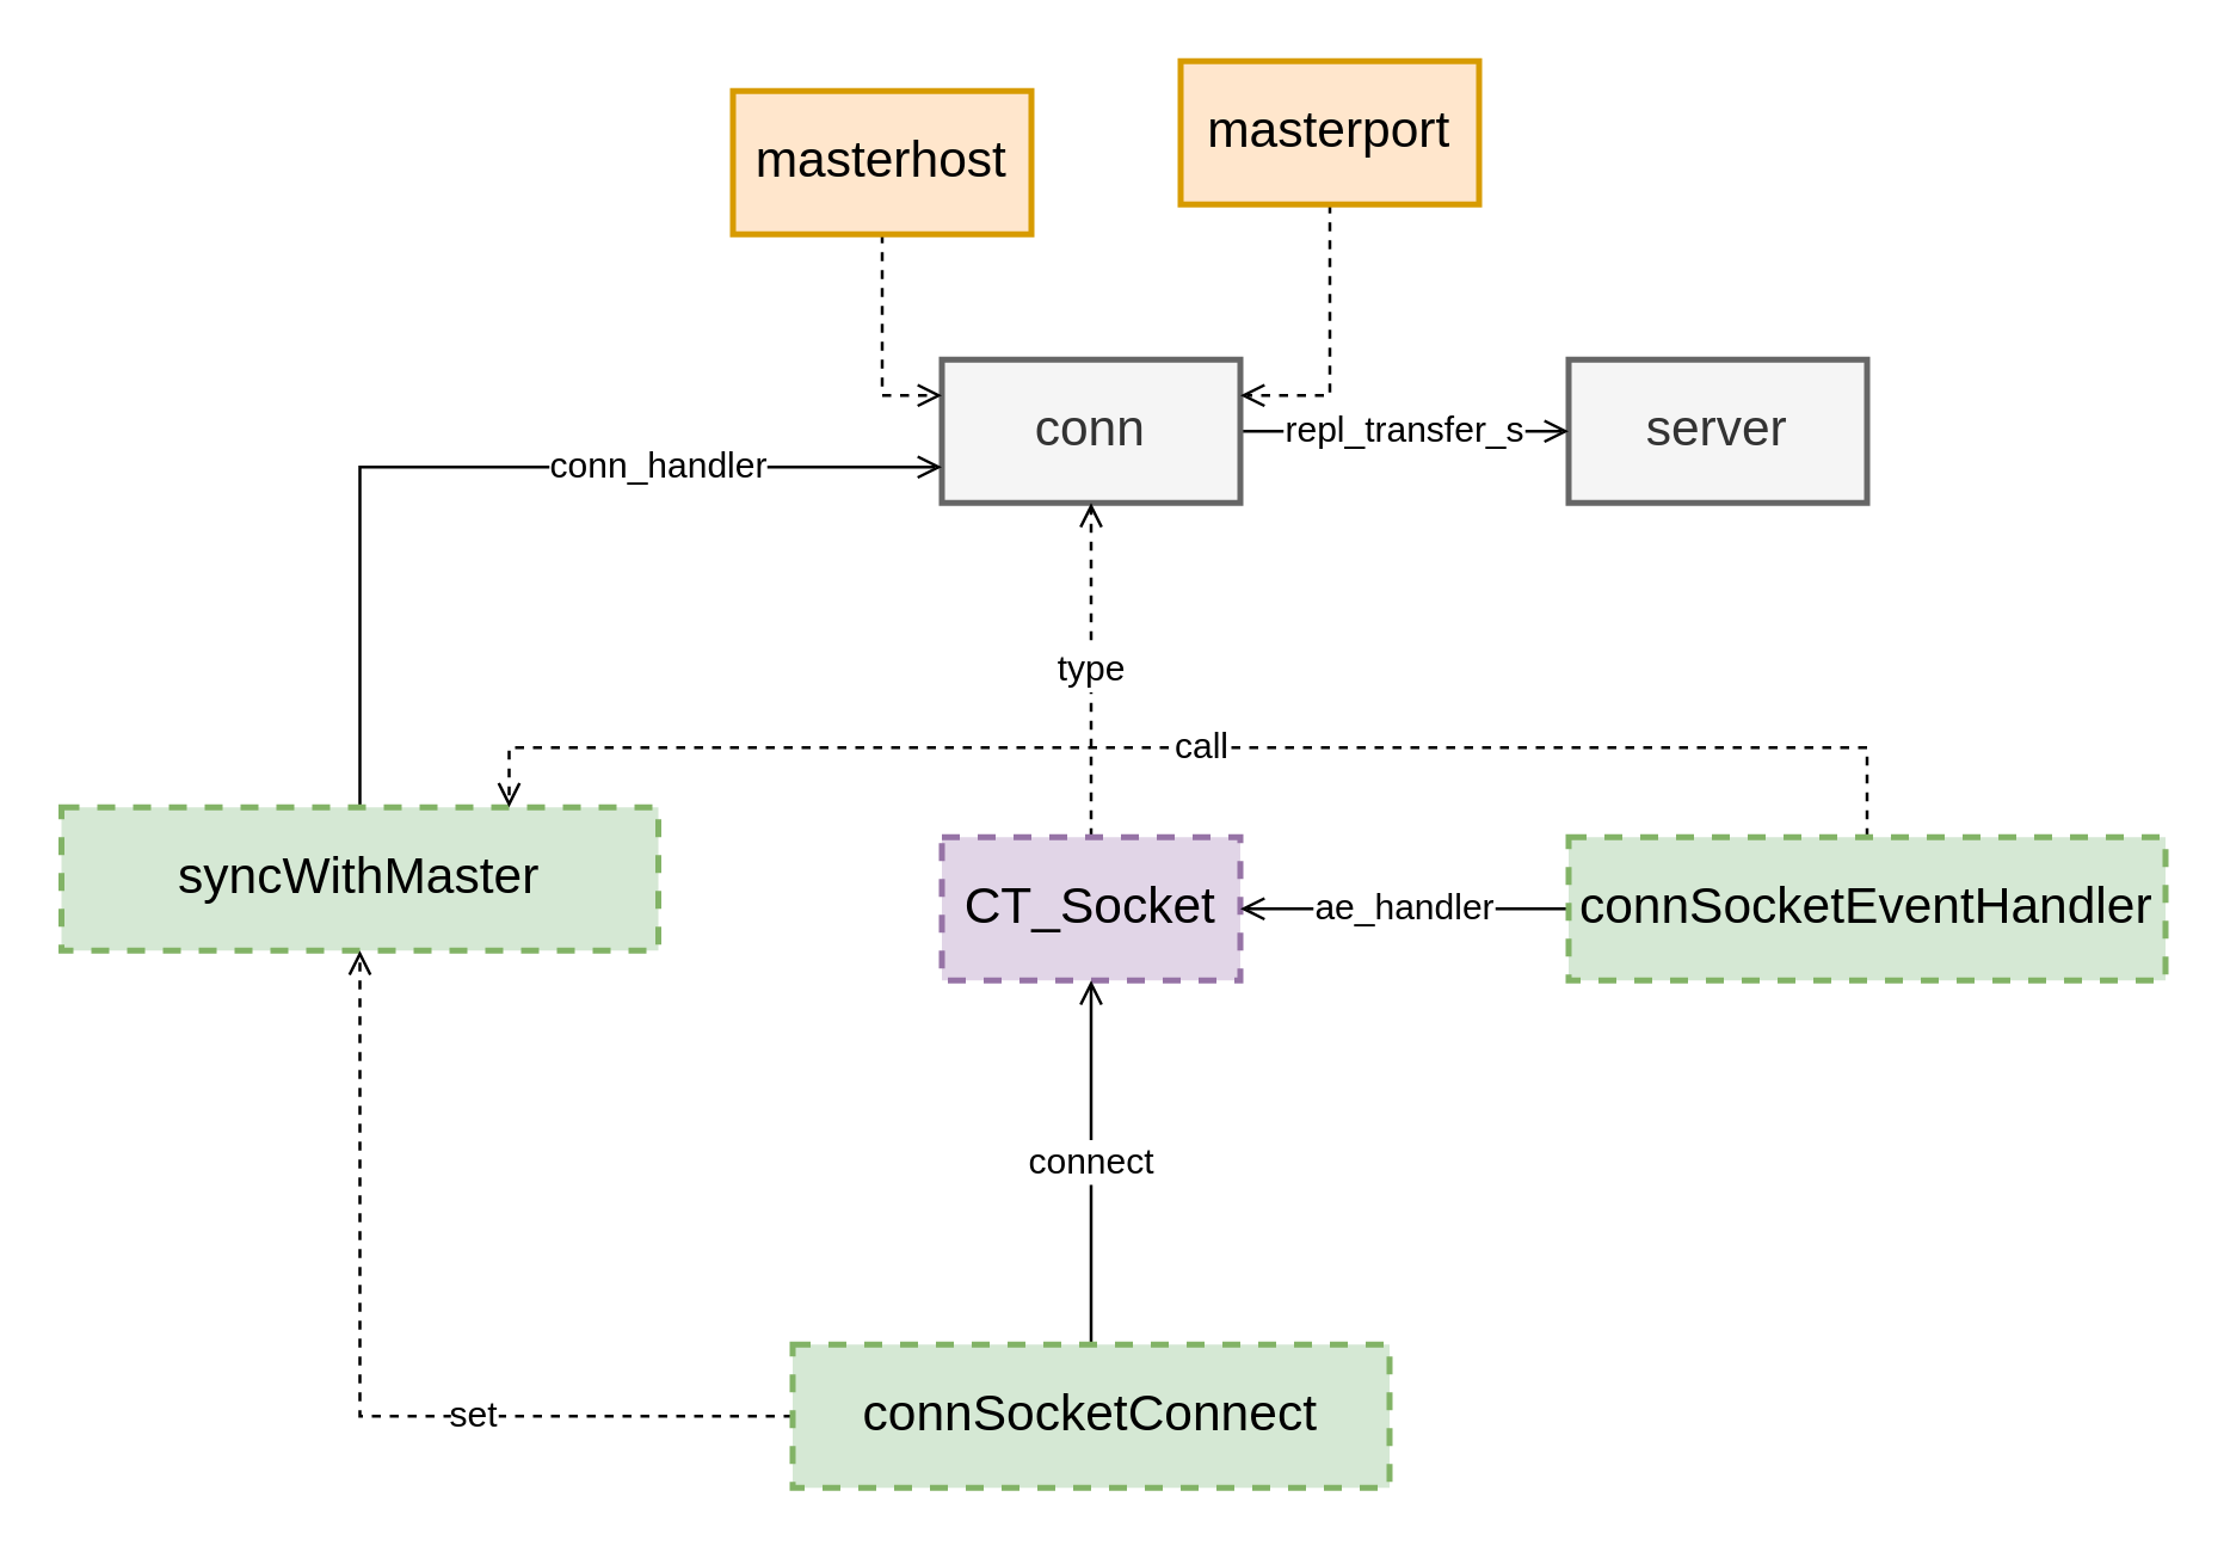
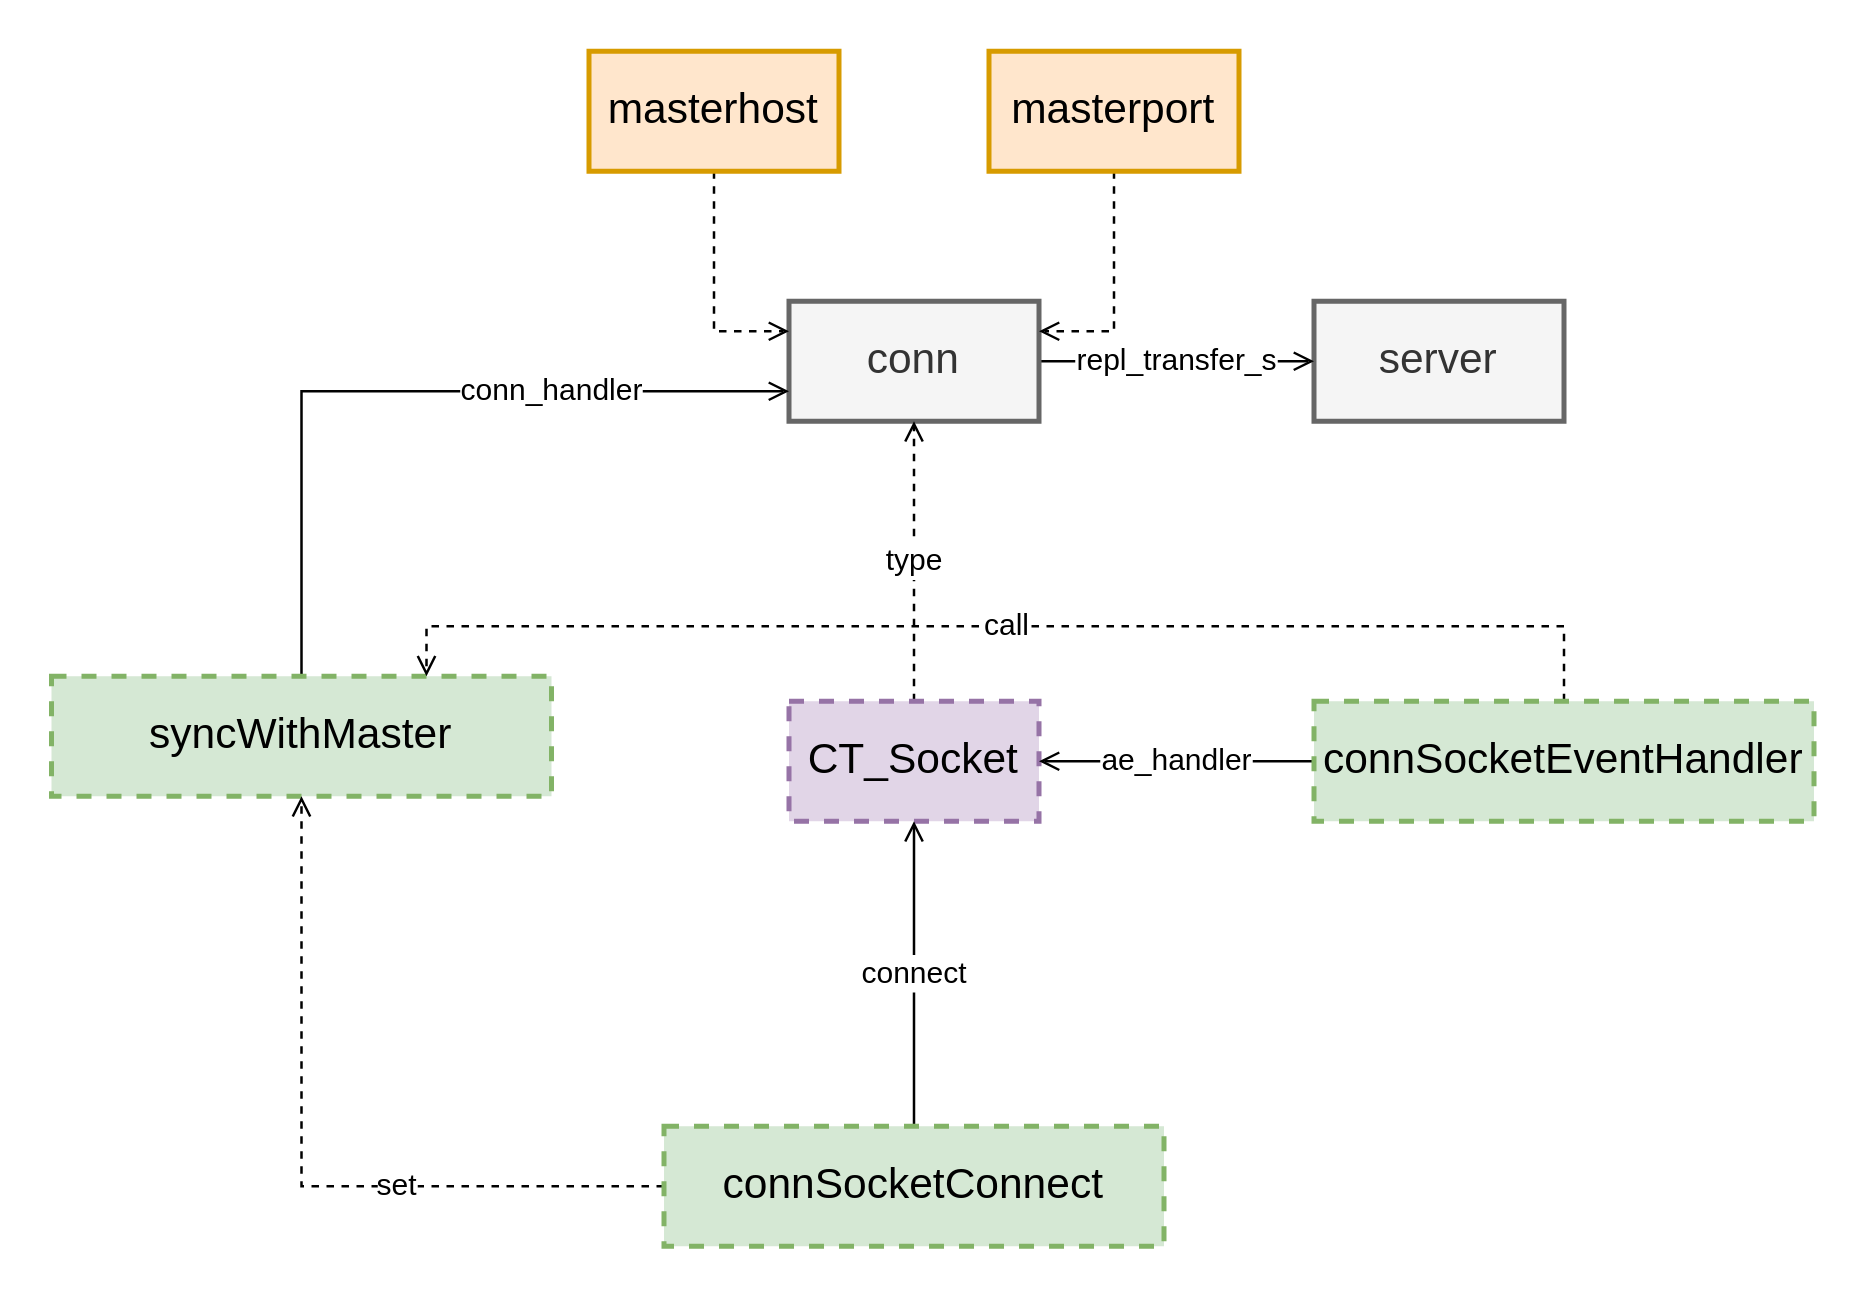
- <mxCell id="13" value="masterhost" style="rounded=0;whiteSpace=wrap;html=1;strokeWidth=2;fontSize=17;fillColor=#ffe6cc;strokeColor=#d79b00;" parent="1" vertex="1"><mxGeometry x="245" y="30" width="100" height="48" as="geometry" /></mxCell>
+ <mxCell id="13" value="masterhost" style="rounded=0;whiteSpace=wrap;html=1;strokeWidth=2;fontSize=17;fillColor=#ffe6cc;strokeColor=#d79b00;" parent="1" vertex="1"><mxGeometry x="235" y="20" width="100" height="48" as="geometry" /></mxCell>
